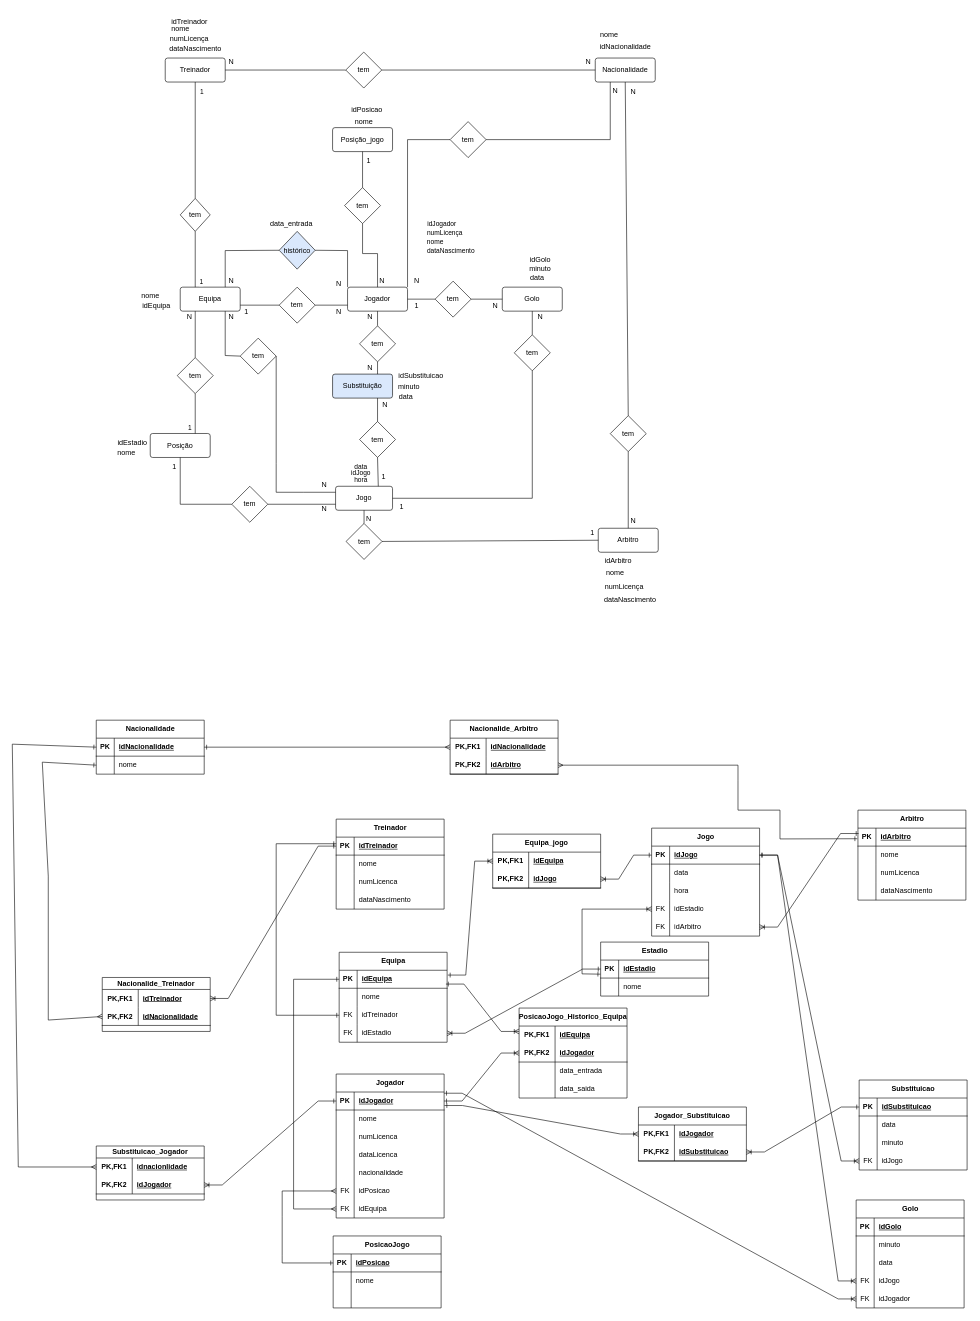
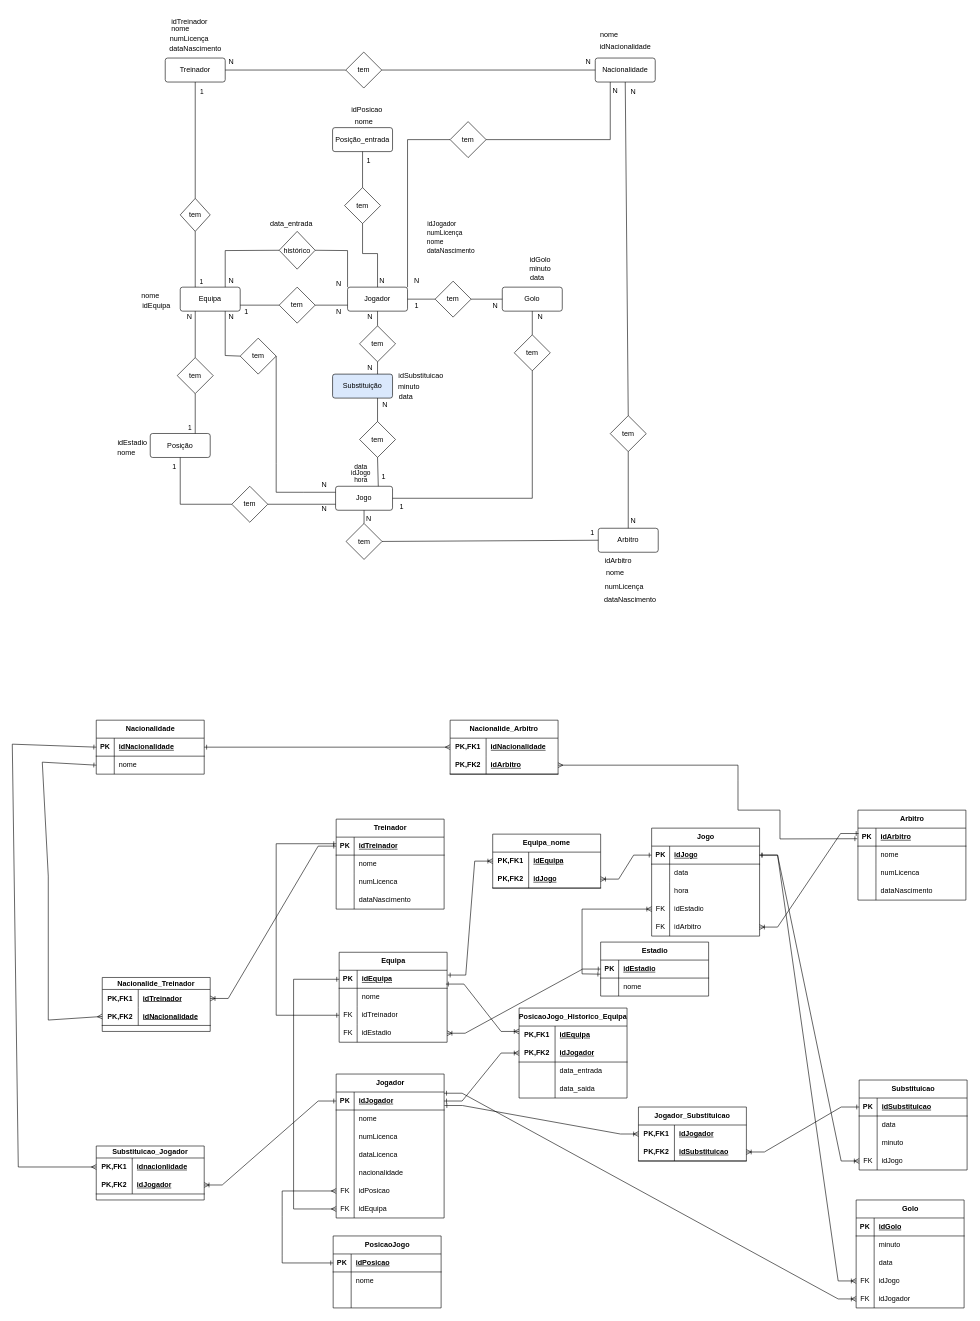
- <mxCell id="195" value="Posição_jogo" style="rounded=1;arcSize=10;whiteSpace=wrap;html=1;align=center;" parent="1" vertex="1"><mxGeometry x="554" y="212" width="100" height="40" as="geometry" /></mxCell>
+ <mxCell id="195" value="Posição_entrada" style="rounded=1;arcSize=10;whiteSpace=wrap;html=1;align=center;" parent="1" vertex="1"><mxGeometry x="554" y="212" width="100" height="40" as="geometry" /></mxCell>
- <mxCell id="226" value="histórico" style="rhombus;whiteSpace=wrap;html=1;fillColor=#dae8fc;" parent="1" vertex="1"><mxGeometry x="465" y="385" width="60" height="63" as="geometry" /></mxCell>
+ <mxCell id="226" value="histórico" style="rhombus;whiteSpace=wrap;html=1;" parent="1" vertex="1"><mxGeometry x="465" y="385" width="60" height="63" as="geometry" /></mxCell>
- <mxCell id="162" value="Equipa_jogo" style="shape=table;startSize=30;container=1;collapsible=1;childLayout=tableLayout;fixedRows=1;rowLines=0;fontStyle=1;align=center;resizeLast=1;html=1;whiteSpace=wrap;" parent="1" vertex="1"><mxGeometry x="821" y="1390" width="180" height="90" as="geometry" /></mxCell>
+ <mxCell id="162" value="Equipa_nome" style="shape=table;startSize=30;container=1;collapsible=1;childLayout=tableLayout;fixedRows=1;rowLines=0;fontStyle=1;align=center;resizeLast=1;html=1;whiteSpace=wrap;" parent="1" vertex="1"><mxGeometry x="821" y="1390" width="180" height="90" as="geometry" /></mxCell>
